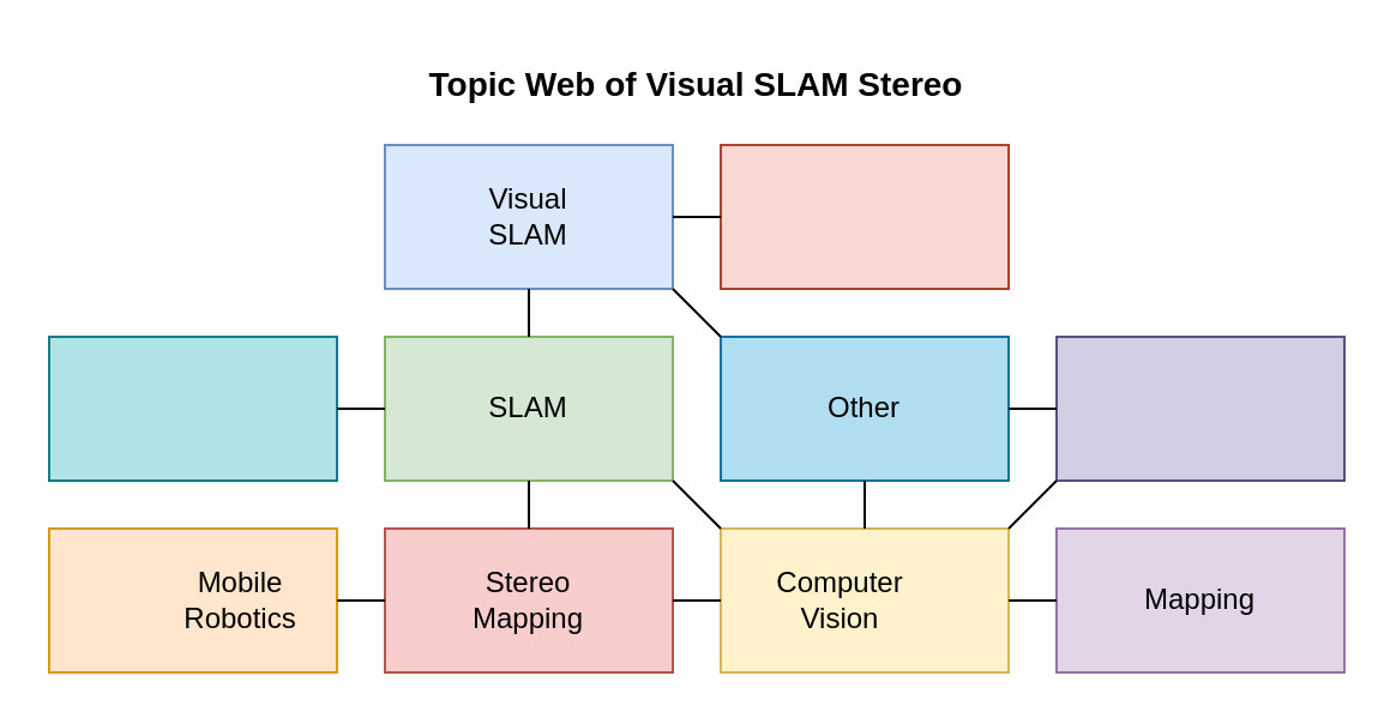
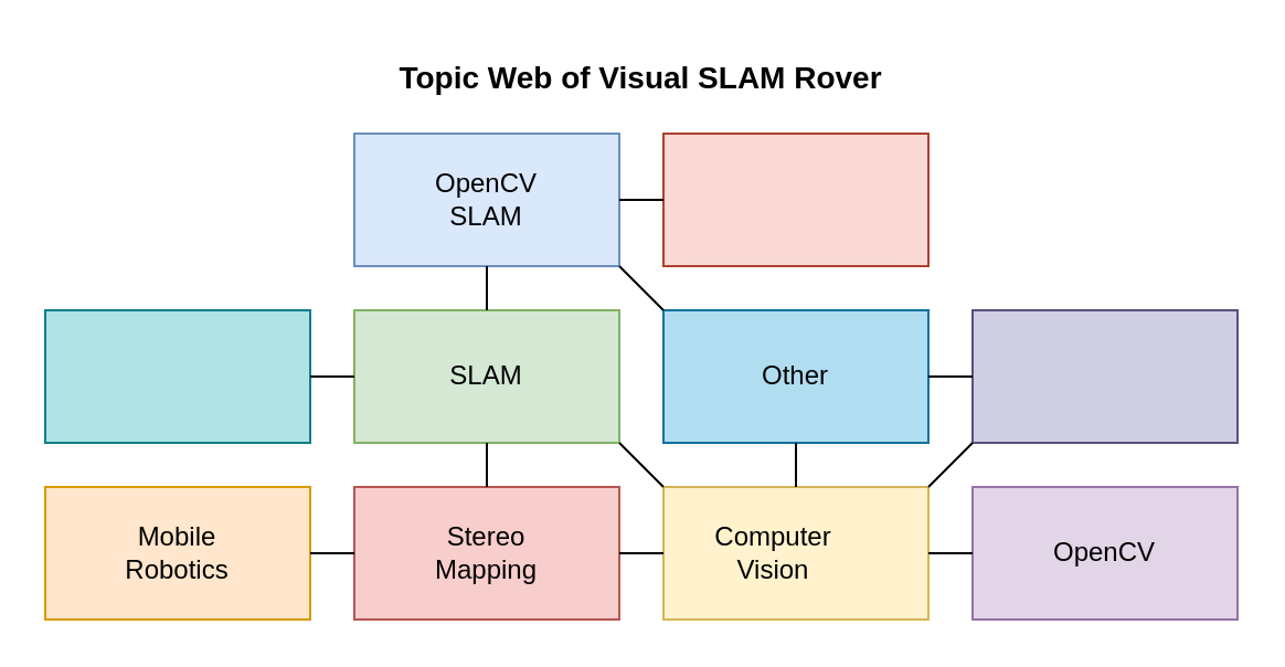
- <mxCell id="31" value="&lt;font style=&quot;font-size: 14px;&quot;&gt;&lt;b&gt;Topic Web of Visual SLAM Stereo&lt;/b&gt;&lt;/font&gt;" style="text;html=1;strokeColor=none;fillColor=none;align=center;verticalAlign=middle;whiteSpace=wrap;rounded=0;" vertex="1" parent="1"><mxGeometry x="150" y="20" width="280" height="30" as="geometry" /></mxCell>
+ <mxCell id="31" value="&lt;font style=&quot;font-size: 14px;&quot;&gt;&lt;b&gt;Topic Web of Visual SLAM Rover&lt;/b&gt;&lt;/font&gt;" style="text;html=1;strokeColor=none;fillColor=none;align=center;verticalAlign=middle;whiteSpace=wrap;rounded=0;" vertex="1" parent="1"><mxGeometry x="150" y="20" width="280" height="30" as="geometry" /></mxCell>
- <mxCell id="11" value="Visual SLAM" style="text;html=1;strokeColor=none;fillColor=none;align=center;verticalAlign=middle;whiteSpace=wrap;rounded=0;" vertex="1" parent="1"><mxGeometry x="190" y="75" width="60" height="30" as="geometry" /></mxCell>
+ <mxCell id="11" value="OpenCV SLAM" style="text;html=1;strokeColor=none;fillColor=none;align=center;verticalAlign=middle;whiteSpace=wrap;rounded=0;" vertex="1" parent="1"><mxGeometry x="190" y="75" width="60" height="30" as="geometry" /></mxCell>
- <mxCell id="17" value="Mobile Robotics" style="text;html=1;strokeColor=none;fillColor=none;align=center;verticalAlign=middle;whiteSpace=wrap;rounded=0;" vertex="1" parent="1"><mxGeometry x="70" y="235" width="60" height="30" as="geometry" /></mxCell>
+ <mxCell id="17" value="Mobile Robotics" style="text;html=1;strokeColor=none;fillColor=none;align=center;verticalAlign=middle;whiteSpace=wrap;rounded=0;" vertex="1" parent="1"><mxGeometry x="50" y="235" width="60" height="30" as="geometry" /></mxCell>
- <mxCell id="15" value="Mapping" style="text;html=1;strokeColor=none;fillColor=none;align=center;verticalAlign=middle;whiteSpace=wrap;rounded=0;" vertex="1" parent="1"><mxGeometry x="470" y="235" width="60" height="30" as="geometry" /></mxCell>
+ <mxCell id="15" value="OpenCV" style="text;html=1;strokeColor=none;fillColor=none;align=center;verticalAlign=middle;whiteSpace=wrap;rounded=0;" vertex="1" parent="1"><mxGeometry x="470" y="235" width="60" height="30" as="geometry" /></mxCell>
